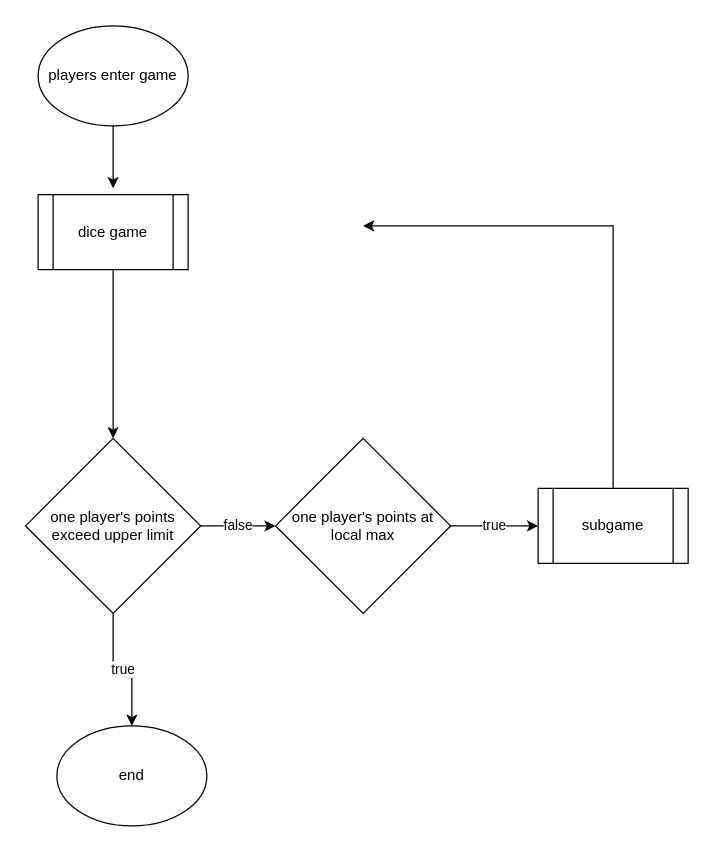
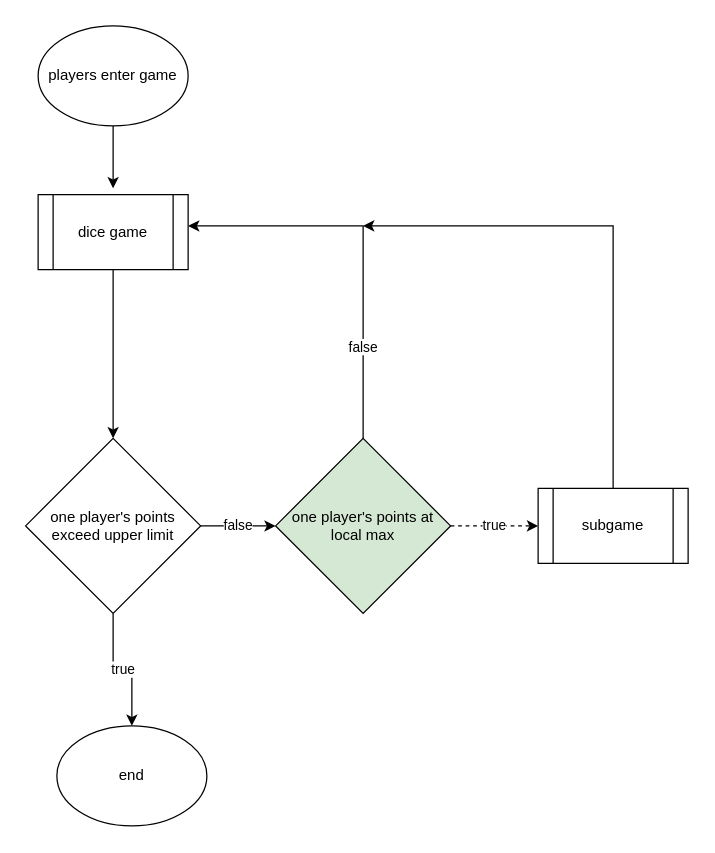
+ <mxCell id="10" style="edgeStyle=orthogonalEdgeStyle;rounded=0;orthogonalLoop=1;jettySize=auto;html=1;exitX=0.5;exitY=0;exitDx=0;exitDy=0;entryX=1;entryY=0.417;entryDx=0;entryDy=0;entryPerimeter=0;" edge="1" parent="1" source="13" target="5"><mxGeometry relative="1" as="geometry"><mxPoint x="160" y="180" as="targetPoint" /><Array as="points"><mxPoint x="290" y="180" /></Array></mxGeometry></mxCell>
+ <mxCell id="11" value="false&lt;br&gt;" style="edgeLabel;html=1;align=center;verticalAlign=middle;resizable=0;points=[];" vertex="1" connectable="0" parent="10"><mxGeometry x="-0.257" y="1" relative="1" as="geometry"><mxPoint x="0.98" y="41.72" as="offset" /></mxGeometry></mxCell>
- <mxCell id="13" value="one player's points at local max" style="rhombus;whiteSpace=wrap;html=1;" vertex="1" parent="1"><mxGeometry x="220" y="350" width="140" height="140" as="geometry" /></mxCell>
+ <mxCell id="13" value="one player's points at local max" style="rhombus;whiteSpace=wrap;html=1;fillColor=#d5e8d4;" vertex="1" parent="1"><mxGeometry x="220" y="350" width="140" height="140" as="geometry" /></mxCell>
- <mxCell id="12" value="true" style="edgeStyle=orthogonalEdgeStyle;rounded=0;orthogonalLoop=1;jettySize=auto;html=1;exitX=1;exitY=0.5;exitDx=0;exitDy=0;entryX=0;entryY=0.5;entryDx=0;entryDy=0;" edge="1" parent="1" source="13" target="15"><mxGeometry relative="1" as="geometry"><mxPoint x="400" y="420" as="targetPoint" /></mxGeometry></mxCell>
+ <mxCell id="12" value="true" style="edgeStyle=orthogonalEdgeStyle;rounded=0;orthogonalLoop=1;jettySize=auto;html=1;exitX=1;exitY=0.5;exitDx=0;exitDy=0;entryX=0;entryY=0.5;entryDx=0;entryDy=0;dashed=1;" edge="1" parent="1" source="13" target="15"><mxGeometry relative="1" as="geometry"><mxPoint x="400" y="420" as="targetPoint" /></mxGeometry></mxCell>
